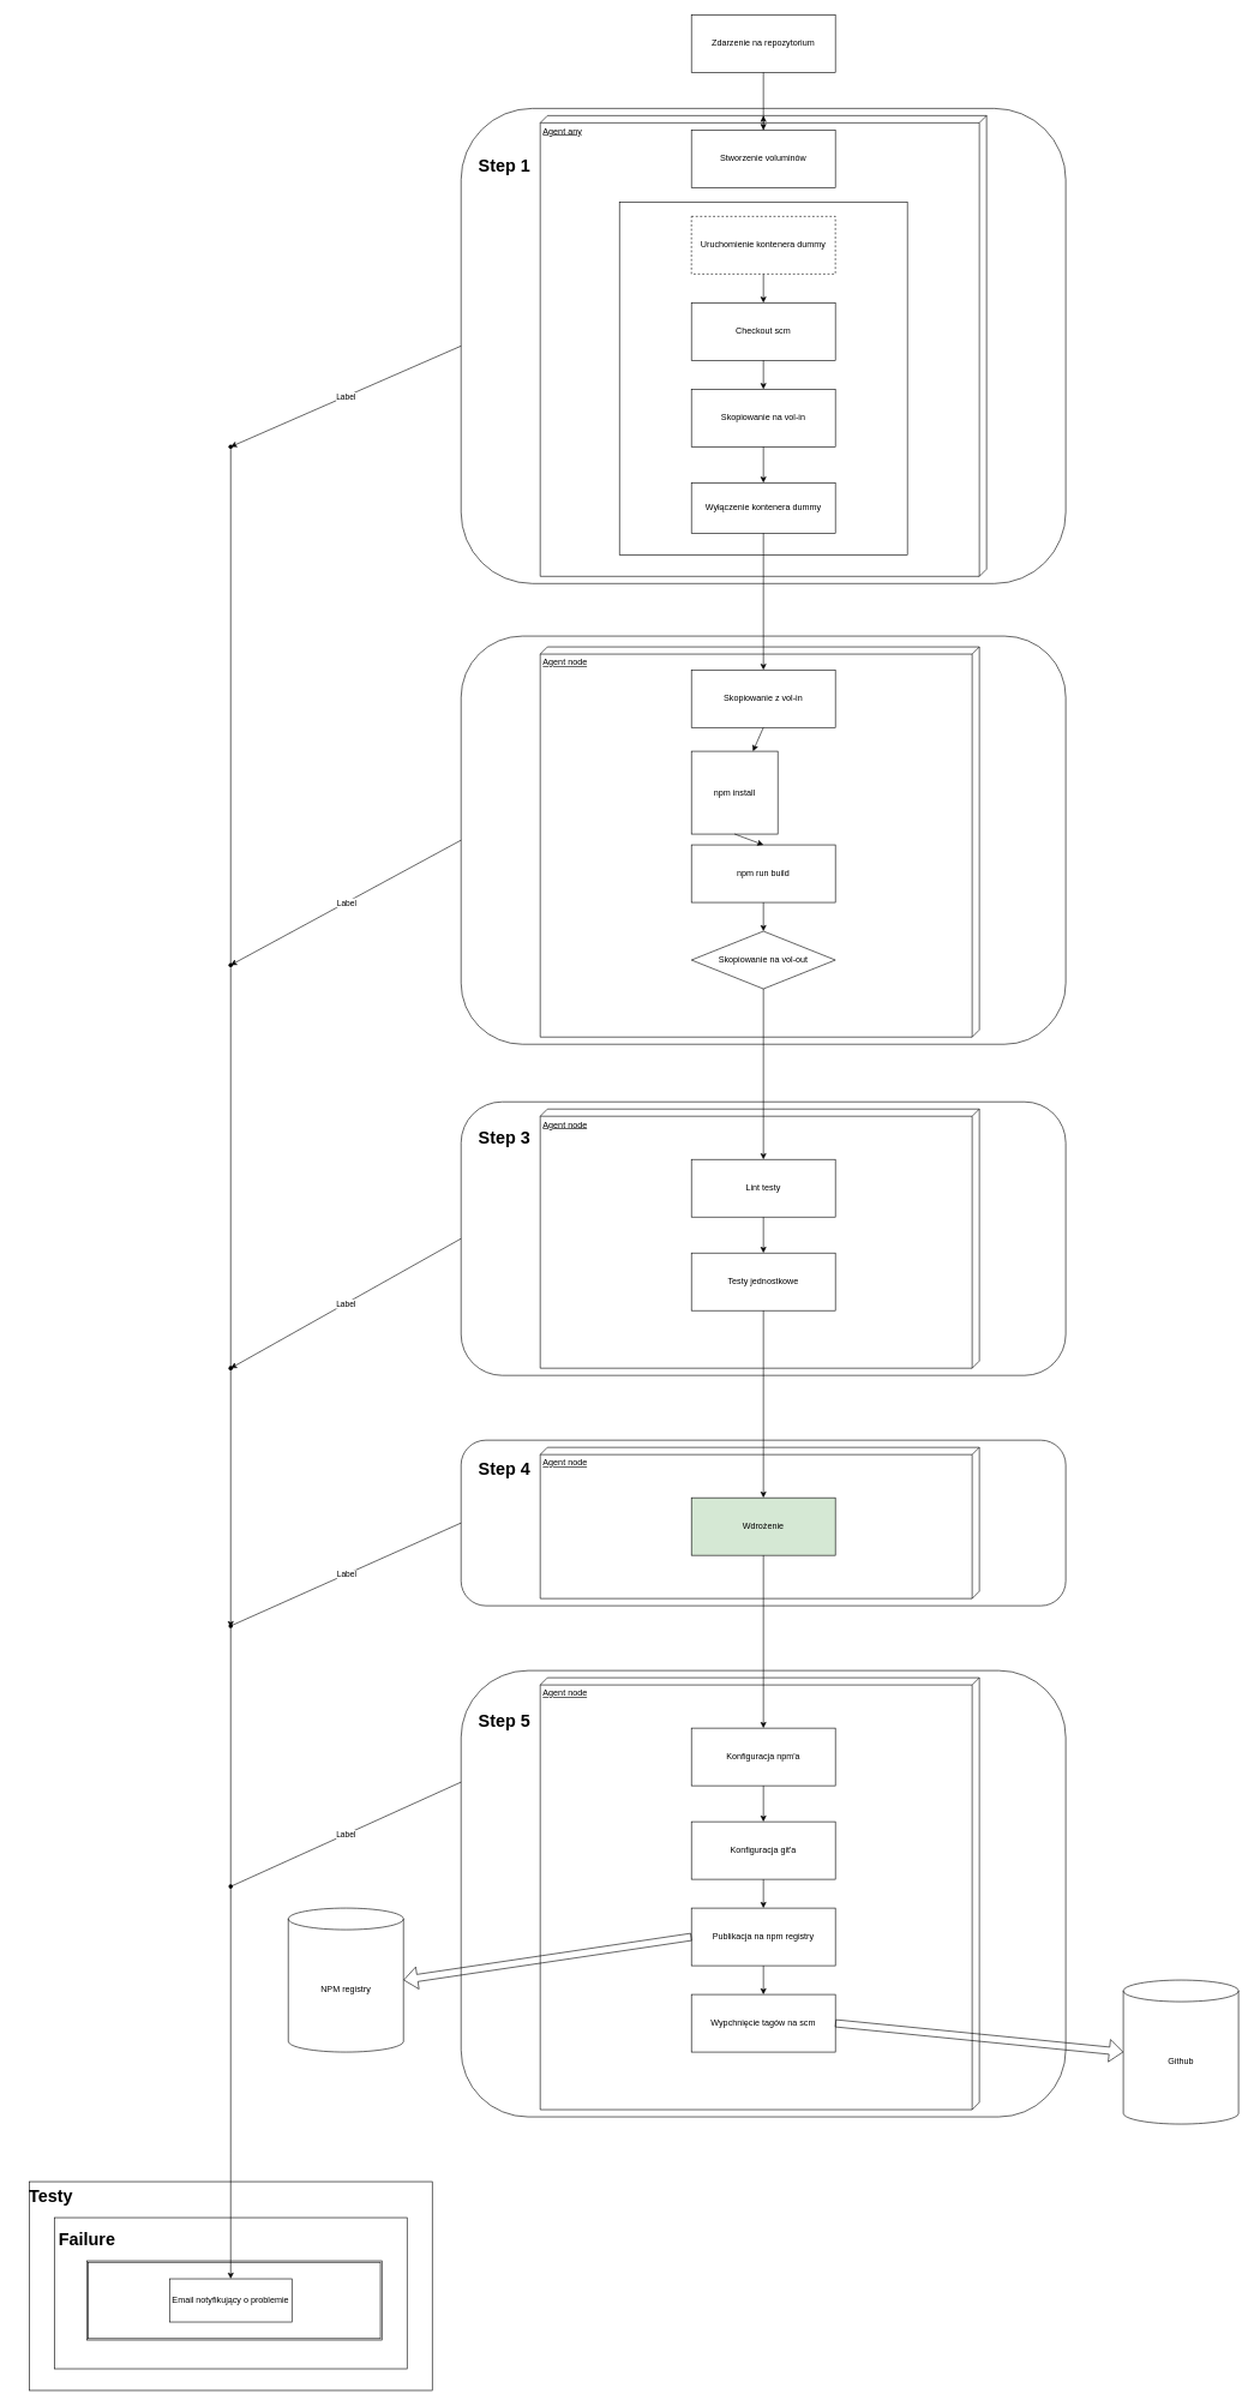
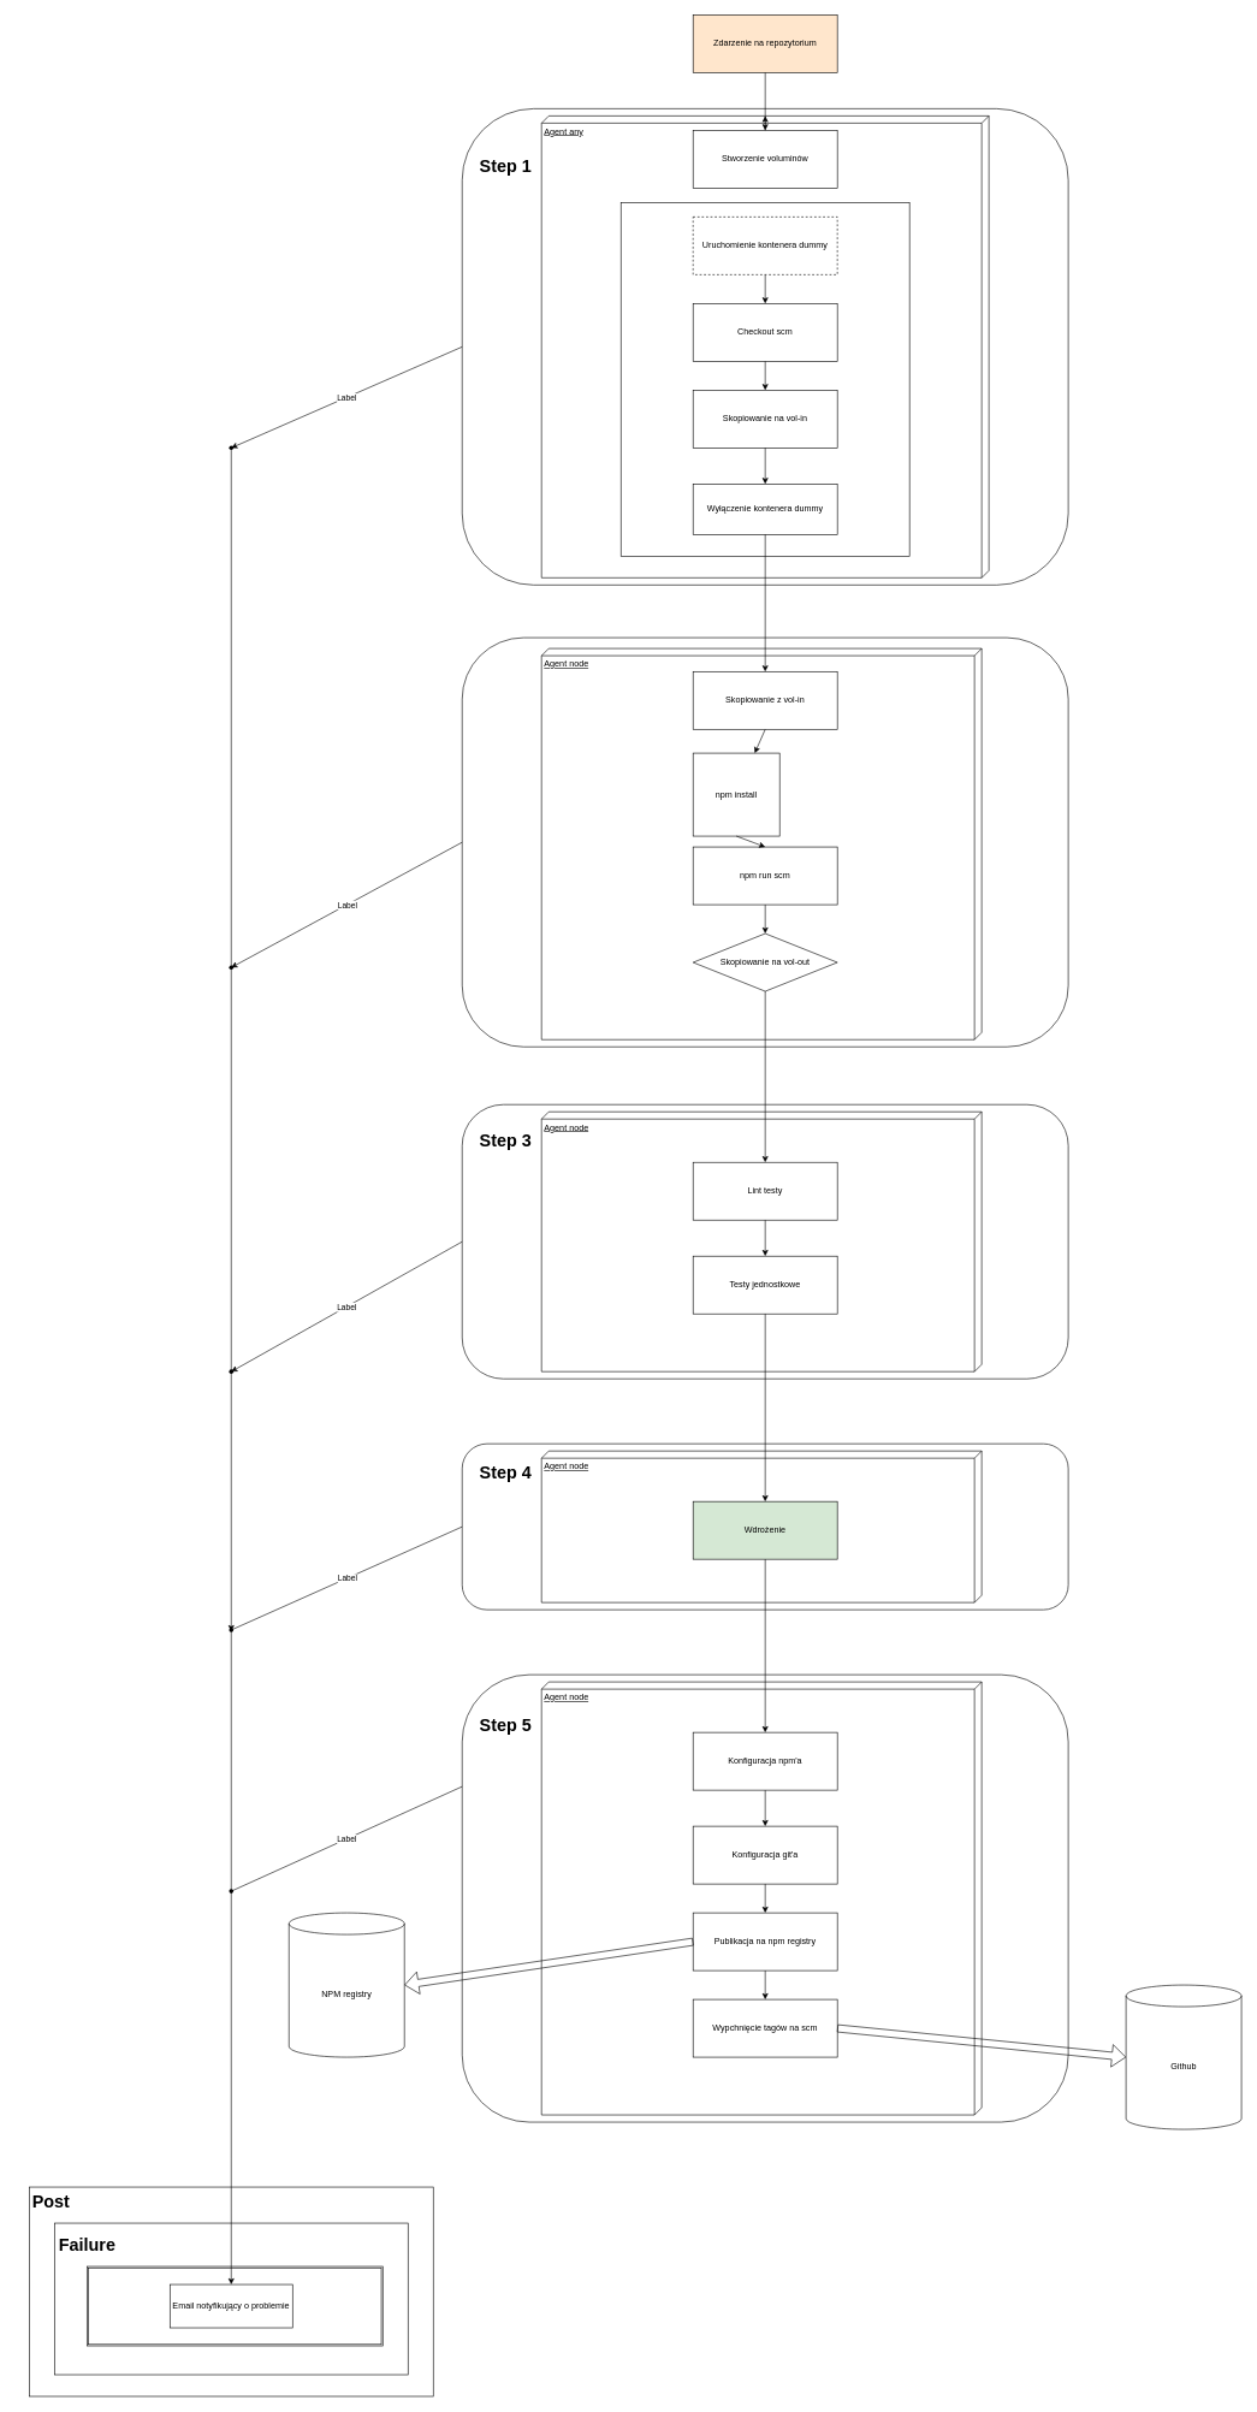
- <mxCell id="9" value="Zdarzenie na repozytorium" style="rounded=0;whiteSpace=wrap;html=1;" vertex="1" parent="1"><mxGeometry x="960" y="20" width="200" height="80" as="geometry" /></mxCell>
+ <mxCell id="9" value="Zdarzenie na repozytorium" style="rounded=0;whiteSpace=wrap;html=1;fillColor=#ffe6cc;" vertex="1" parent="1"><mxGeometry x="960" y="20" width="200" height="80" as="geometry" /></mxCell>
- <mxCell id="23" value="npm run build" style="rounded=0;whiteSpace=wrap;html=1;" vertex="1" parent="1"><mxGeometry x="960" y="1173" width="200" height="80" as="geometry" /></mxCell>
+ <mxCell id="23" value="npm run scm" style="rounded=0;whiteSpace=wrap;html=1;" vertex="1" parent="1"><mxGeometry x="960" y="1173" width="200" height="80" as="geometry" /></mxCell>
- <mxCell id="78" value="Testy" style="text;strokeColor=none;fillColor=none;html=1;fontSize=24;fontStyle=1;verticalAlign=middle;align=center;" vertex="1" parent="1"><mxGeometry x="20" y="3030" width="100" height="40" as="geometry" /></mxCell>
+ <mxCell id="78" value="Post" style="text;strokeColor=none;fillColor=none;html=1;fontSize=24;fontStyle=1;verticalAlign=middle;align=center;" vertex="1" parent="1"><mxGeometry x="20" y="3030" width="100" height="40" as="geometry" /></mxCell>
